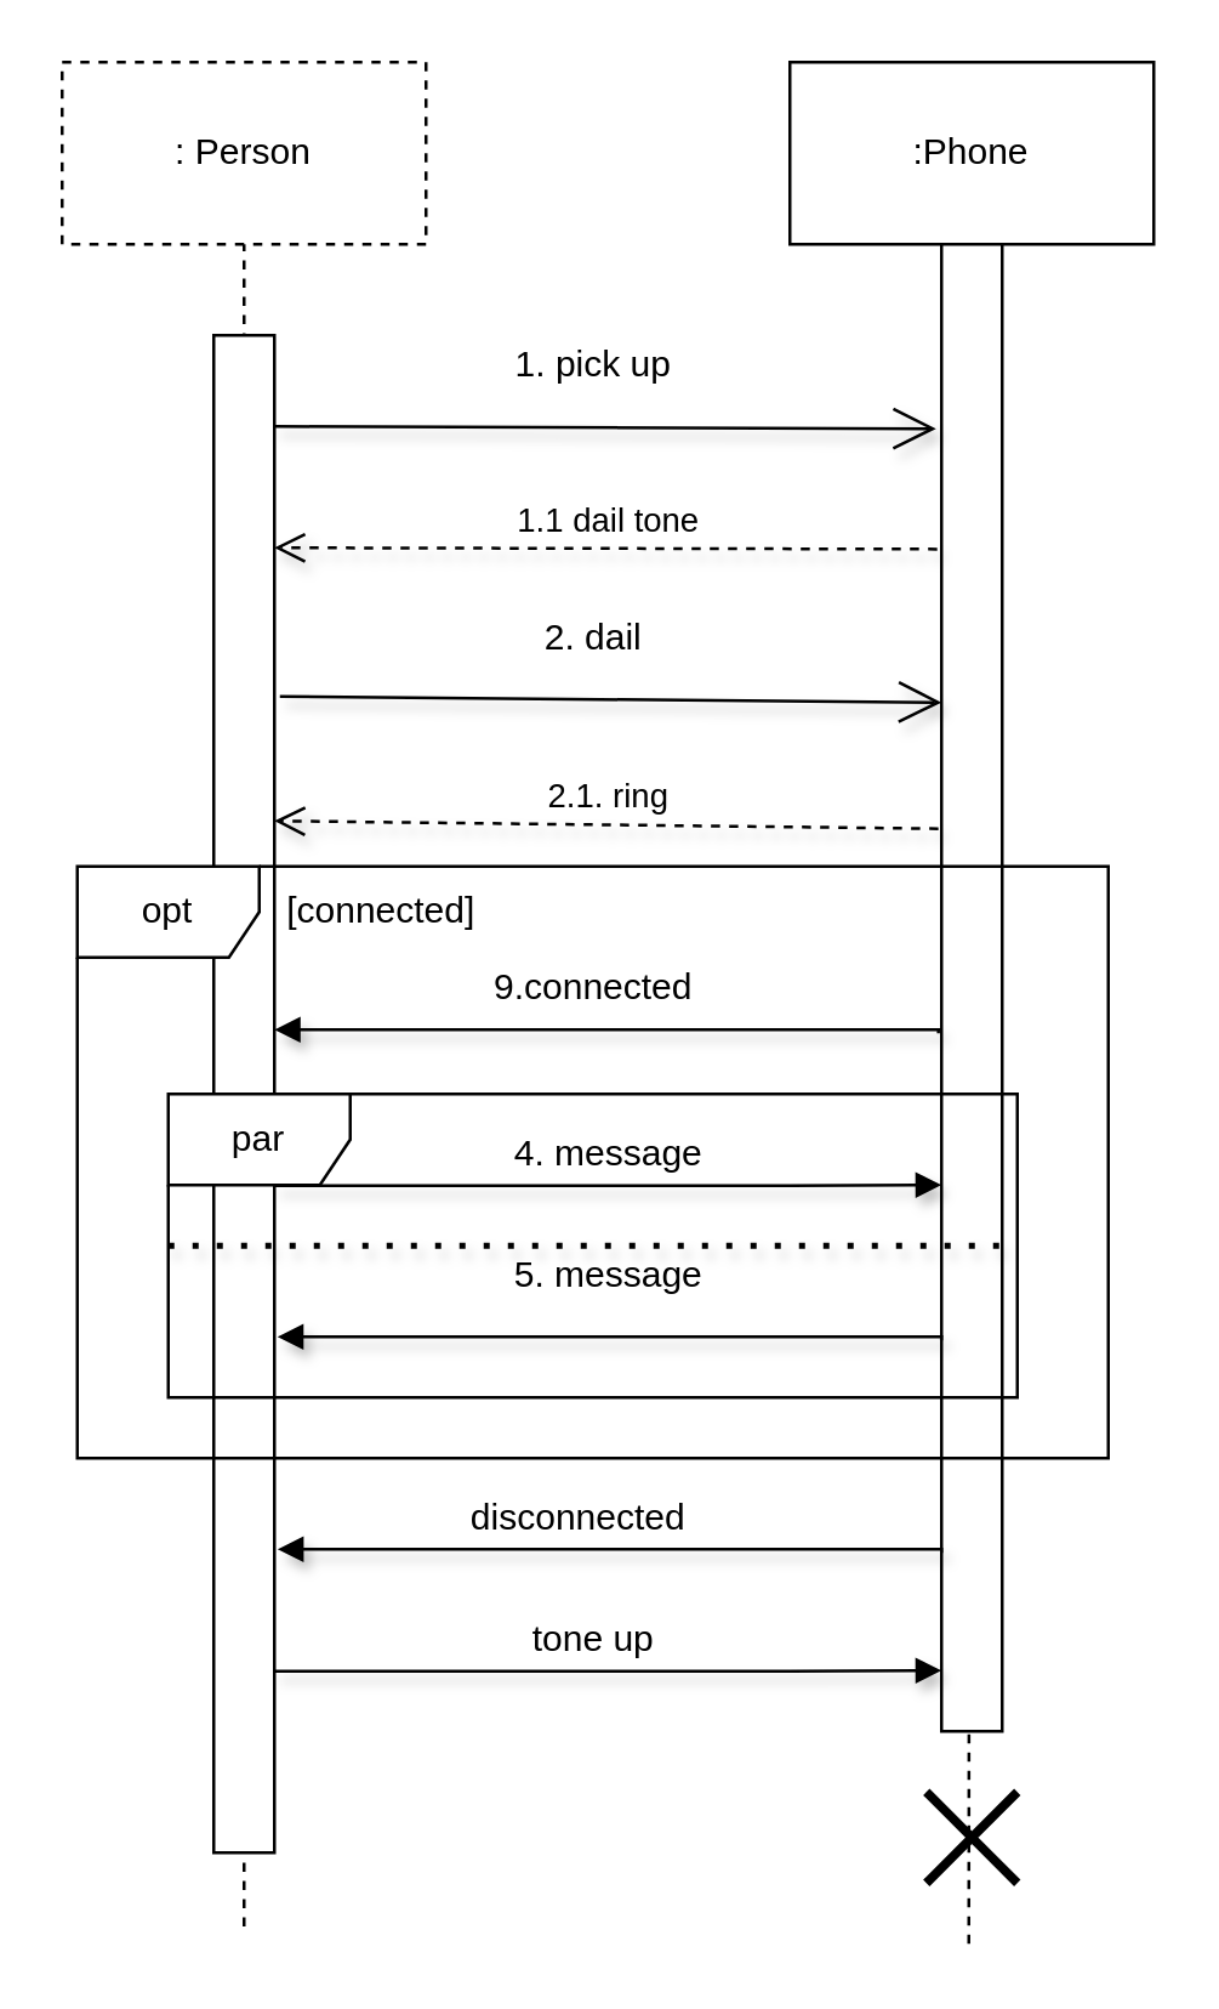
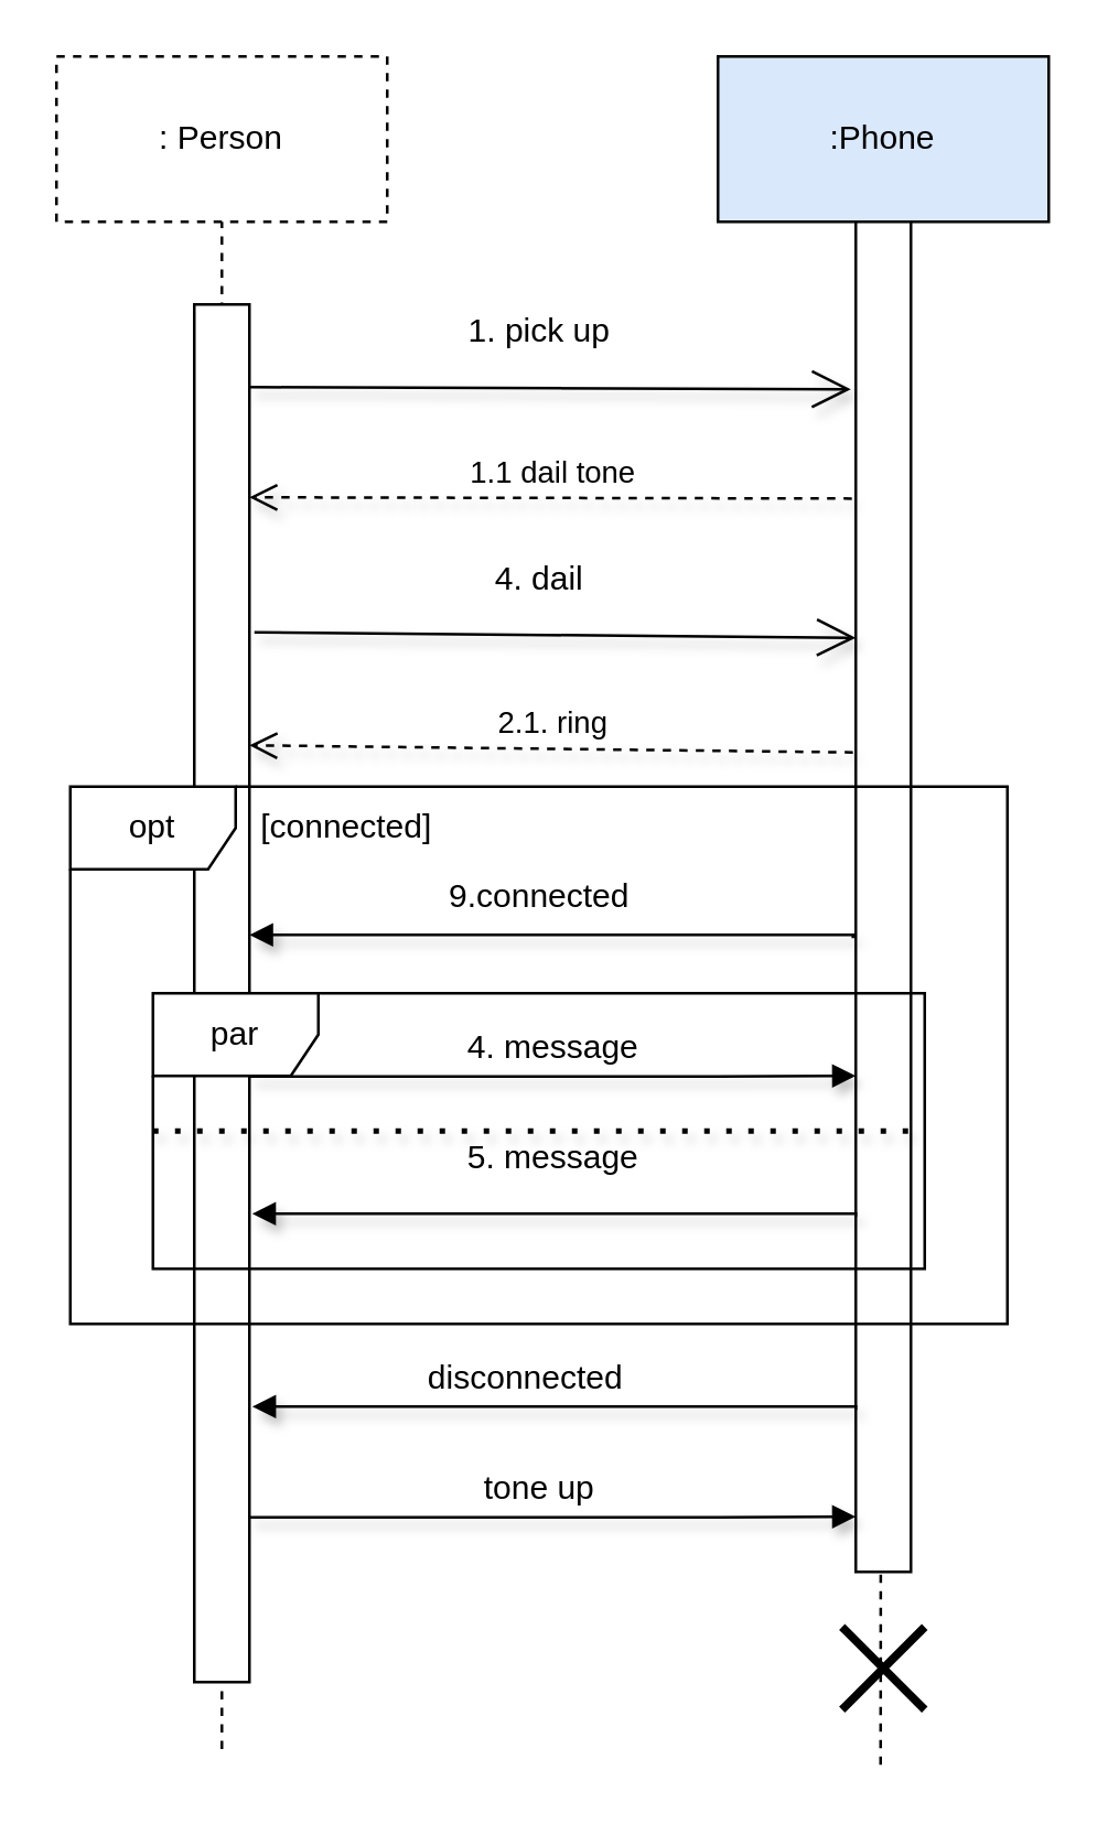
- <mxCell id="3" value=":Phone" style="rounded=0;whiteSpace=wrap;html=1;" vertex="1" parent="1"><mxGeometry x="260" y="20" width="120" height="60" as="geometry" /></mxCell>
+ <mxCell id="3" value=":Phone" style="rounded=0;whiteSpace=wrap;html=1;fillColor=#dae8fc;" vertex="1" parent="1"><mxGeometry x="260" y="20" width="120" height="60" as="geometry" /></mxCell>
- <mxCell id="10" value="2. dail" style="text;html=1;align=center;verticalAlign=middle;resizable=0;points=[];autosize=1;strokeColor=none;fillColor=none;" vertex="1" parent="1"><mxGeometry x="170" y="200" width="50" height="20" as="geometry" /></mxCell>
+ <mxCell id="10" value="4. dail" style="text;html=1;align=center;verticalAlign=middle;resizable=0;points=[];autosize=1;strokeColor=none;fillColor=none;" vertex="1" parent="1"><mxGeometry x="170" y="200" width="50" height="20" as="geometry" /></mxCell>
